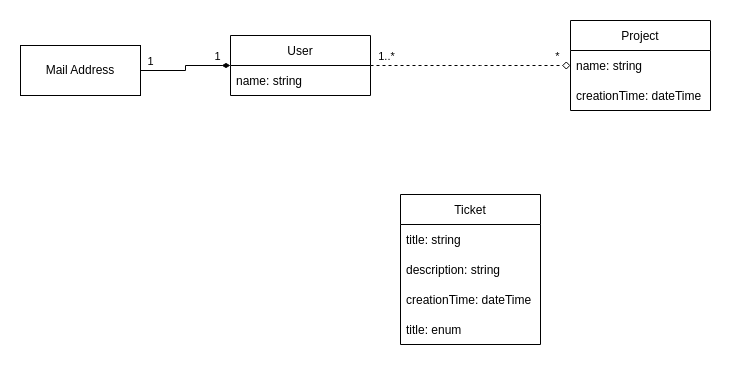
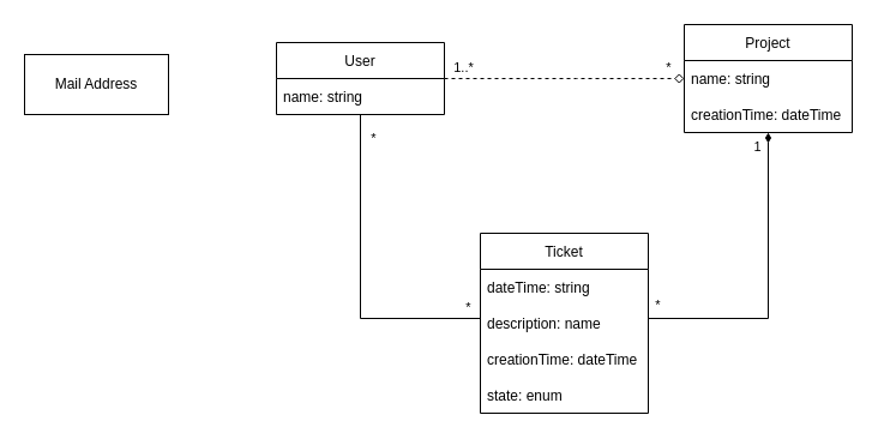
- <mxCell id="5" style="edgeStyle=orthogonalEdgeStyle;rounded=0;orthogonalLoop=1;jettySize=auto;html=1;endArrow=none;endFill=0;startArrow=diamondThin;startFill=1;" parent="1" source="8" target="21" edge="1"><mxGeometry relative="1" as="geometry" /></mxCell>
- <mxCell id="6" value="1" style="edgeLabel;html=1;align=center;verticalAlign=middle;resizable=0;points=[];" parent="5" vertex="1" connectable="0"><mxGeometry x="-0.643" relative="1" as="geometry"><mxPoint x="3" y="-10" as="offset" /></mxGeometry></mxCell>
- <mxCell id="7" value="1" style="edgeLabel;html=1;align=center;verticalAlign=middle;resizable=0;points=[];" parent="5" vertex="1" connectable="0"><mxGeometry x="0.861" relative="1" as="geometry"><mxPoint x="2" y="-10" as="offset" /></mxGeometry></mxCell>
+ <mxCell id="22" value="" style="endArrow=none;startArrow=none;endFill=0;startFill=0;html=1;rounded=0;edgeStyle=orthogonalEdgeStyle;" parent="1" source="8" target="16" edge="1"><mxGeometry width="160" relative="1" as="geometry"><mxPoint x="480" y="135" as="sourcePoint" /><mxPoint x="640" y="135" as="targetPoint" /><Array as="points"><mxPoint x="300" y="265" /></Array></mxGeometry></mxCell>
+ <mxCell id="23" value="*" style="edgeLabel;html=1;align=center;verticalAlign=middle;resizable=0;points=[];" parent="22" vertex="1" connectable="0"><mxGeometry x="0.921" y="1" relative="1" as="geometry"><mxPoint y="-9" as="offset" /></mxGeometry></mxCell>
+ <mxCell id="24" value="*" style="edgeLabel;html=1;align=center;verticalAlign=middle;resizable=0;points=[];" parent="22" vertex="1" connectable="0"><mxGeometry x="-0.946" relative="1" as="geometry"><mxPoint x="10" y="12" as="offset" /></mxGeometry></mxCell>
- <mxCell id="17" value="title: string" style="text;strokeColor=none;fillColor=none;align=left;verticalAlign=middle;spacingLeft=4;spacingRight=4;overflow=hidden;points=[[0,0.5],[1,0.5]];portConstraint=eastwest;rotatable=0;" parent="16" vertex="1"><mxGeometry y="30" width="140" height="30" as="geometry" /></mxCell>
+ <mxCell id="17" value="dateTime: string" style="text;strokeColor=none;fillColor=none;align=left;verticalAlign=middle;spacingLeft=4;spacingRight=4;overflow=hidden;points=[[0,0.5],[1,0.5]];portConstraint=eastwest;rotatable=0;" parent="16" vertex="1"><mxGeometry y="30" width="140" height="30" as="geometry" /></mxCell>
+ <mxCell id="10" style="edgeStyle=orthogonalEdgeStyle;rounded=0;orthogonalLoop=1;jettySize=auto;html=1;endArrow=none;endFill=0;startArrow=diamondThin;startFill=1;" parent="1" source="13" target="16" edge="1"><mxGeometry relative="1" as="geometry"><Array as="points"><mxPoint x="640" y="265" /></Array></mxGeometry></mxCell>
+ <mxCell id="11" value="1" style="edgeLabel;html=1;align=center;verticalAlign=middle;resizable=0;points=[];" parent="10" vertex="1" connectable="0"><mxGeometry x="-0.661" y="-1" relative="1" as="geometry"><mxPoint x="-9" y="-32" as="offset" /></mxGeometry></mxCell>
+ <mxCell id="12" value="*" style="edgeLabel;html=1;align=center;verticalAlign=middle;resizable=0;points=[];" parent="10" vertex="1" connectable="0"><mxGeometry x="0.725" y="-1" relative="1" as="geometry"><mxPoint x="-28" y="-11" as="offset" /></mxGeometry></mxCell>
- <mxCell id="18" value="description: string" style="text;strokeColor=none;fillColor=none;align=left;verticalAlign=middle;spacingLeft=4;spacingRight=4;overflow=hidden;points=[[0,0.5],[1,0.5]];portConstraint=eastwest;rotatable=0;" parent="16" vertex="1"><mxGeometry y="60" width="140" height="30" as="geometry" /></mxCell>
+ <mxCell id="18" value="description: name" style="text;strokeColor=none;fillColor=none;align=left;verticalAlign=middle;spacingLeft=4;spacingRight=4;overflow=hidden;points=[[0,0.5],[1,0.5]];portConstraint=eastwest;rotatable=0;" parent="16" vertex="1"><mxGeometry y="60" width="140" height="30" as="geometry" /></mxCell>
- <mxCell id="20" value="title: enum" style="text;strokeColor=none;fillColor=none;align=left;verticalAlign=middle;spacingLeft=4;spacingRight=4;overflow=hidden;points=[[0,0.5],[1,0.5]];portConstraint=eastwest;rotatable=0;" parent="16" vertex="1"><mxGeometry y="120" width="140" height="30" as="geometry" /></mxCell>
+ <mxCell id="20" value="state: enum" style="text;strokeColor=none;fillColor=none;align=left;verticalAlign=middle;spacingLeft=4;spacingRight=4;overflow=hidden;points=[[0,0.5],[1,0.5]];portConstraint=eastwest;rotatable=0;" parent="16" vertex="1"><mxGeometry y="120" width="140" height="30" as="geometry" /></mxCell>
